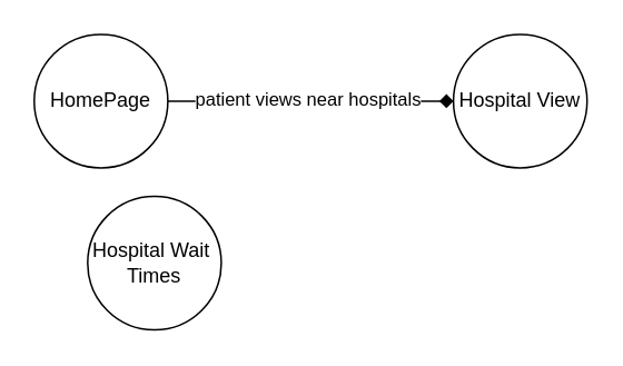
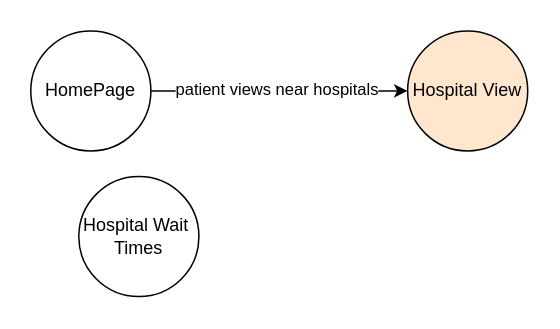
- <mxCell id="2" style="rounded=0;orthogonalLoop=1;jettySize=auto;html=1;endArrow=diamond;" parent="1" source="4" target="5" edge="1"><mxGeometry relative="1" as="geometry" /></mxCell>
+ <mxCell id="2" style="rounded=0;orthogonalLoop=1;jettySize=auto;html=1;" parent="1" source="4" target="5" edge="1"><mxGeometry relative="1" as="geometry" /></mxCell>
- <mxCell id="5" value="Hospital View" style="ellipse;whiteSpace=wrap;html=1;aspect=fixed;" parent="1" vertex="1"><mxGeometry x="271" y="20" width="80" height="80" as="geometry" /></mxCell>
+ <mxCell id="5" value="Hospital View" style="ellipse;whiteSpace=wrap;html=1;aspect=fixed;fillColor=#ffe6cc;" parent="1" vertex="1"><mxGeometry x="271" y="20" width="80" height="80" as="geometry" /></mxCell>
